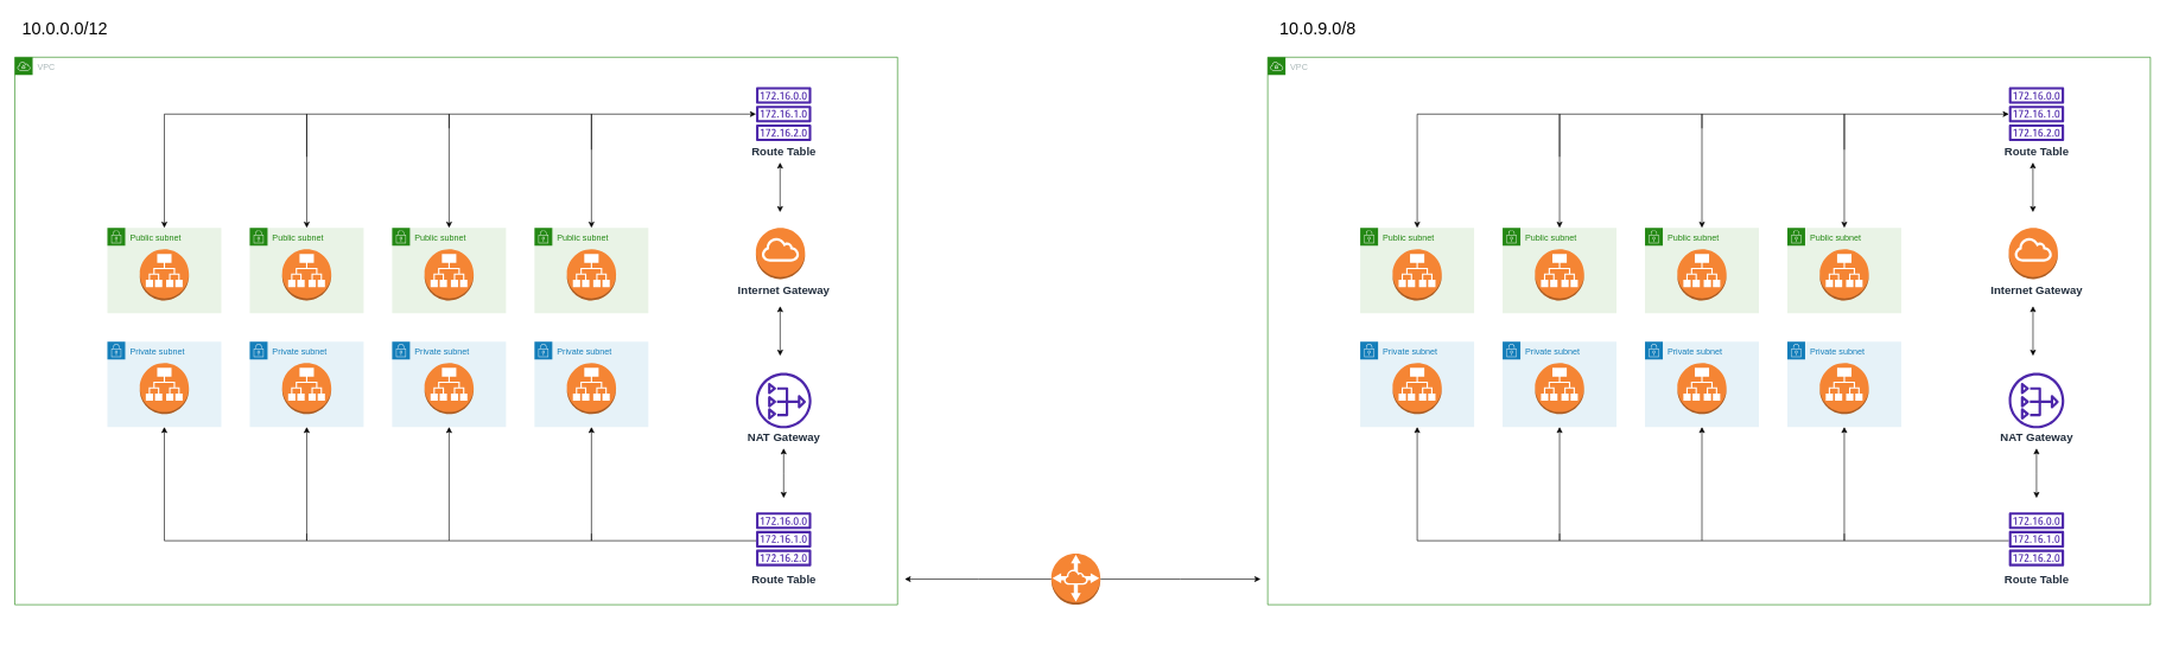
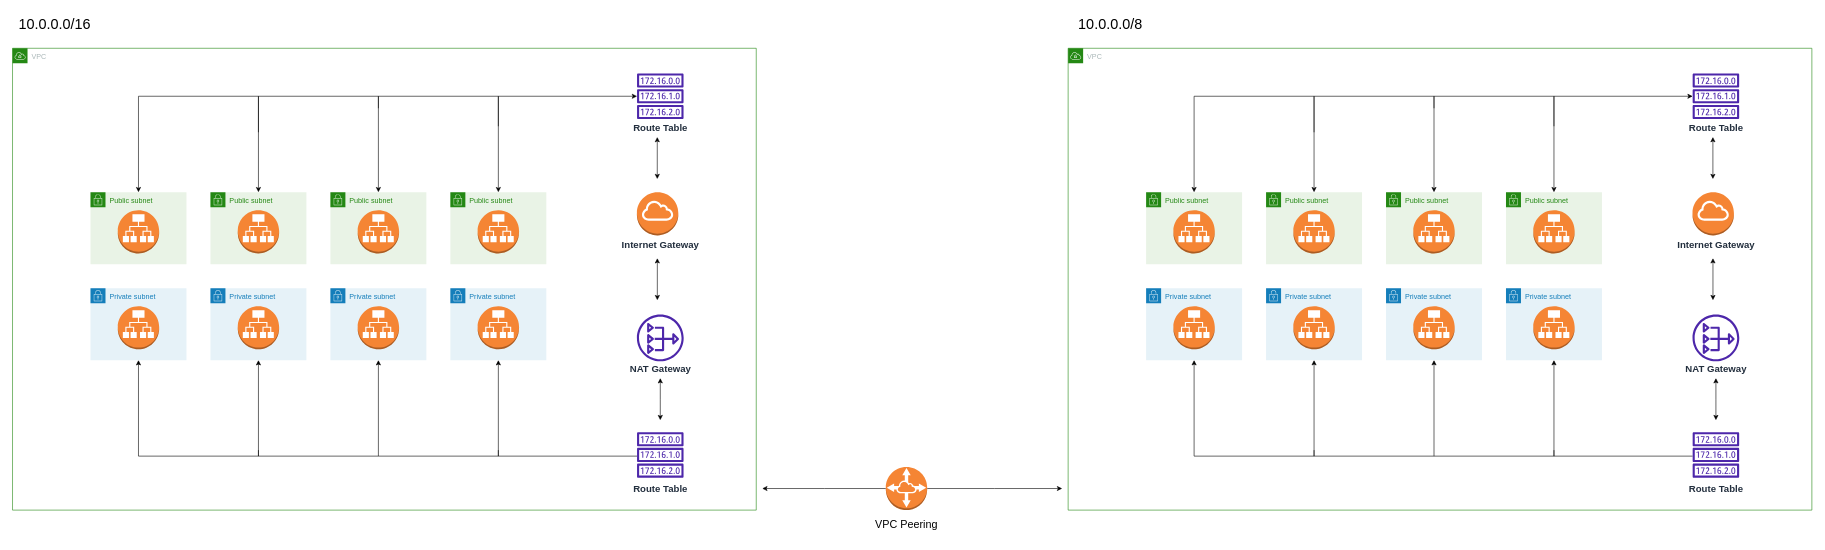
- <mxCell id="78" value="&lt;font style=&quot;font-size: 24px;&quot;&gt;10.0.0.0/12&lt;/font&gt;" style="text;html=1;align=center;verticalAlign=middle;resizable=0;points=[];autosize=1;strokeColor=none;fillColor=none;fontSize=18;" vertex="1" parent="1"><mxGeometry x="20" y="20" width="140" height="40" as="geometry" /></mxCell>
+ <mxCell id="78" value="&lt;font style=&quot;font-size: 24px;&quot;&gt;10.0.0.0/16&lt;/font&gt;" style="text;html=1;align=center;verticalAlign=middle;resizable=0;points=[];autosize=1;strokeColor=none;fillColor=none;fontSize=18;" vertex="1" parent="1"><mxGeometry x="20" y="20" width="140" height="40" as="geometry" /></mxCell>
- <mxCell id="79" value="&lt;font style=&quot;font-size: 24px;&quot;&gt;10.0.9.0/8&lt;/font&gt;" style="text;html=1;align=center;verticalAlign=middle;resizable=0;points=[];autosize=1;strokeColor=none;fillColor=none;fontSize=18;" vertex="1" parent="1"><mxGeometry x="1785" y="20" width="130" height="40" as="geometry" /></mxCell>
+ <mxCell id="79" value="&lt;font style=&quot;font-size: 24px;&quot;&gt;10.0.0.0/8&lt;/font&gt;" style="text;html=1;align=center;verticalAlign=middle;resizable=0;points=[];autosize=1;strokeColor=none;fillColor=none;fontSize=18;" vertex="1" parent="1"><mxGeometry x="1785" y="20" width="130" height="40" as="geometry" /></mxCell>
+ <mxCell id="77" value="&lt;font style=&quot;font-size: 12px;&quot;&gt;&lt;font style=&quot;font-size: 18px;&quot;&gt;VPC Peering&lt;/font&gt;&lt;/font&gt;" style="text;html=1;align=center;verticalAlign=middle;resizable=0;points=[];autosize=1;strokeColor=none;fillColor=none;" vertex="1" parent="1"><mxGeometry x="1445" y="855" width="130" height="40" as="geometry" /></mxCell>
